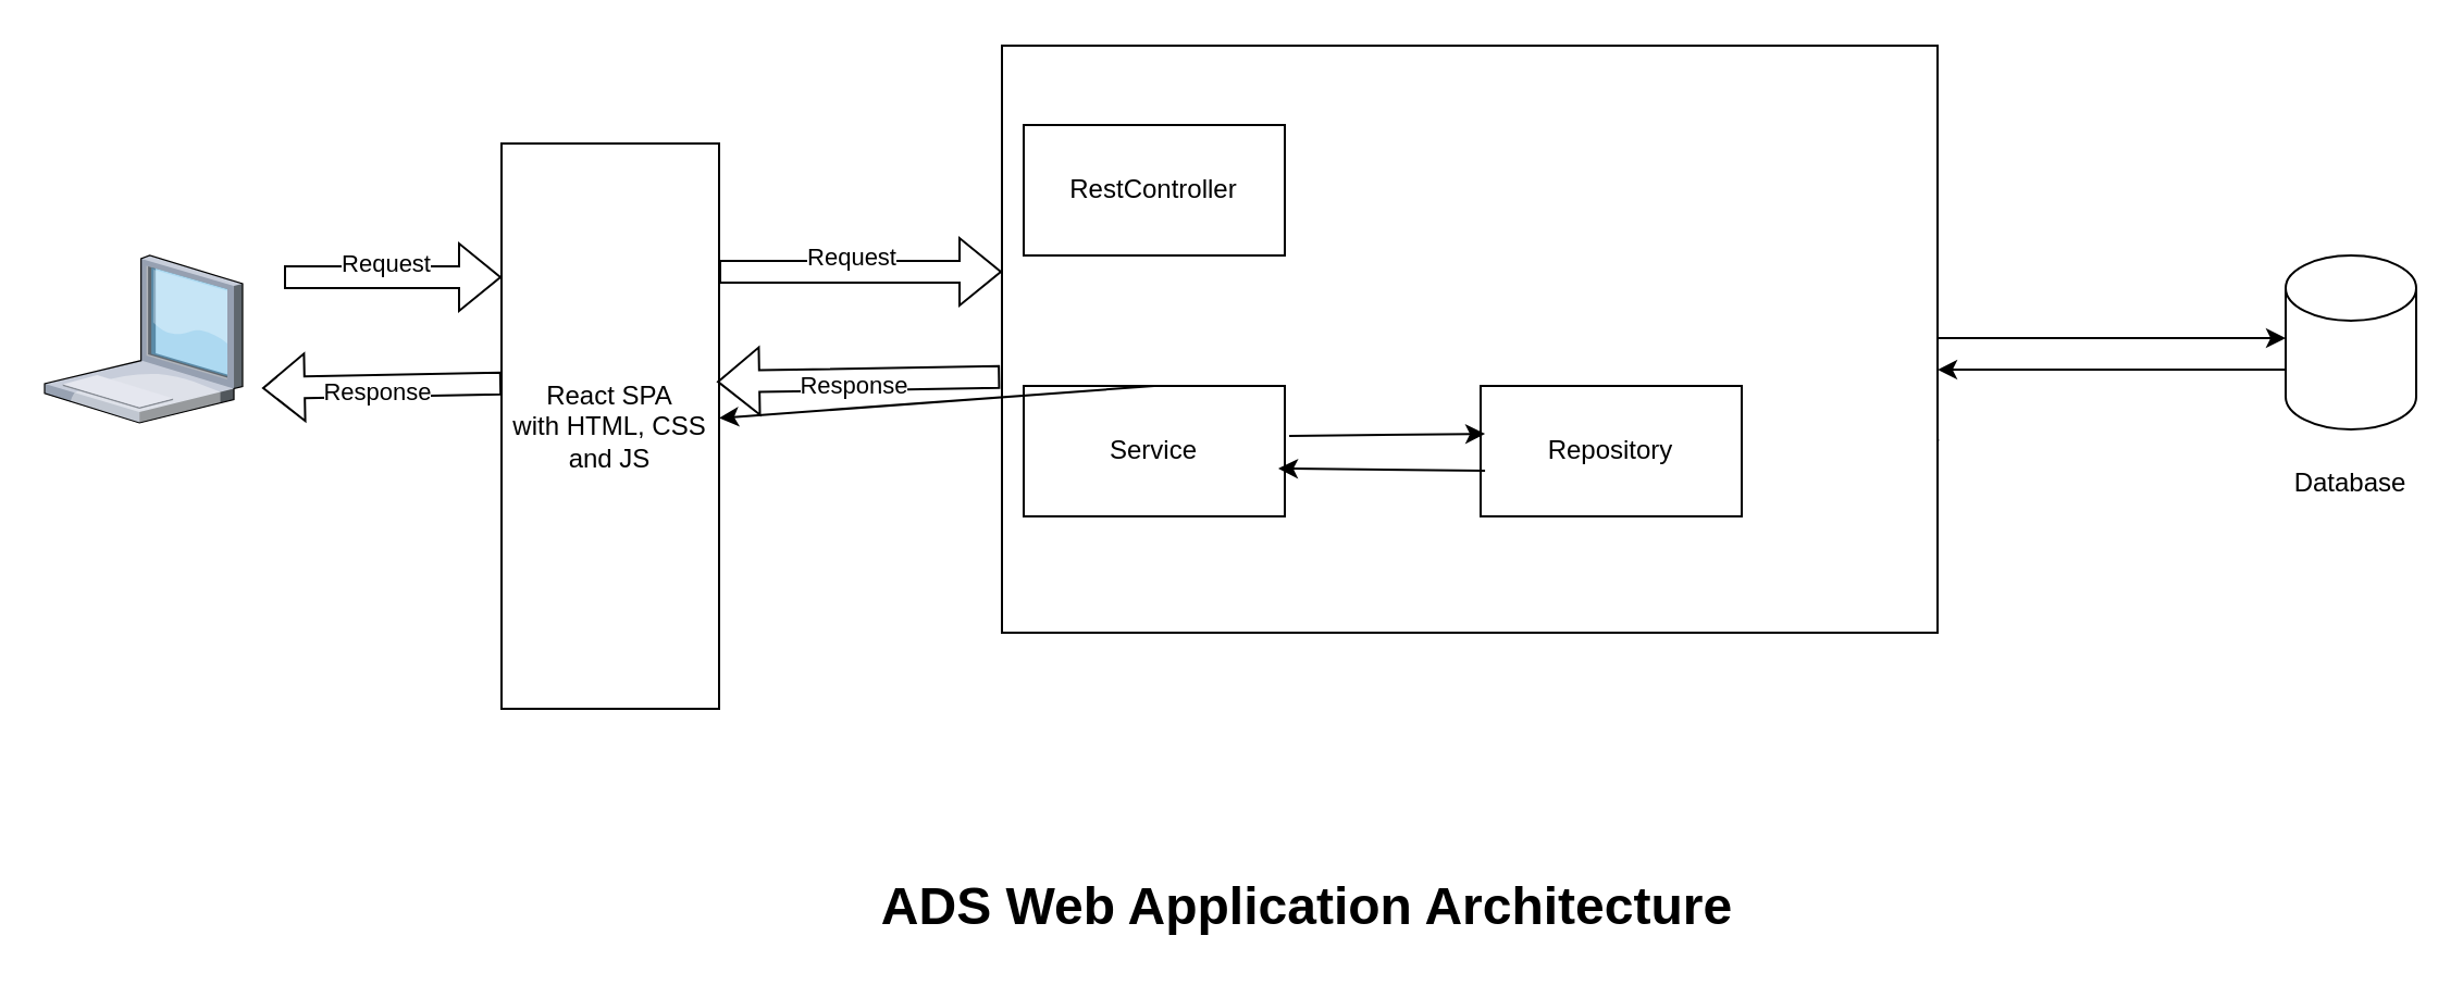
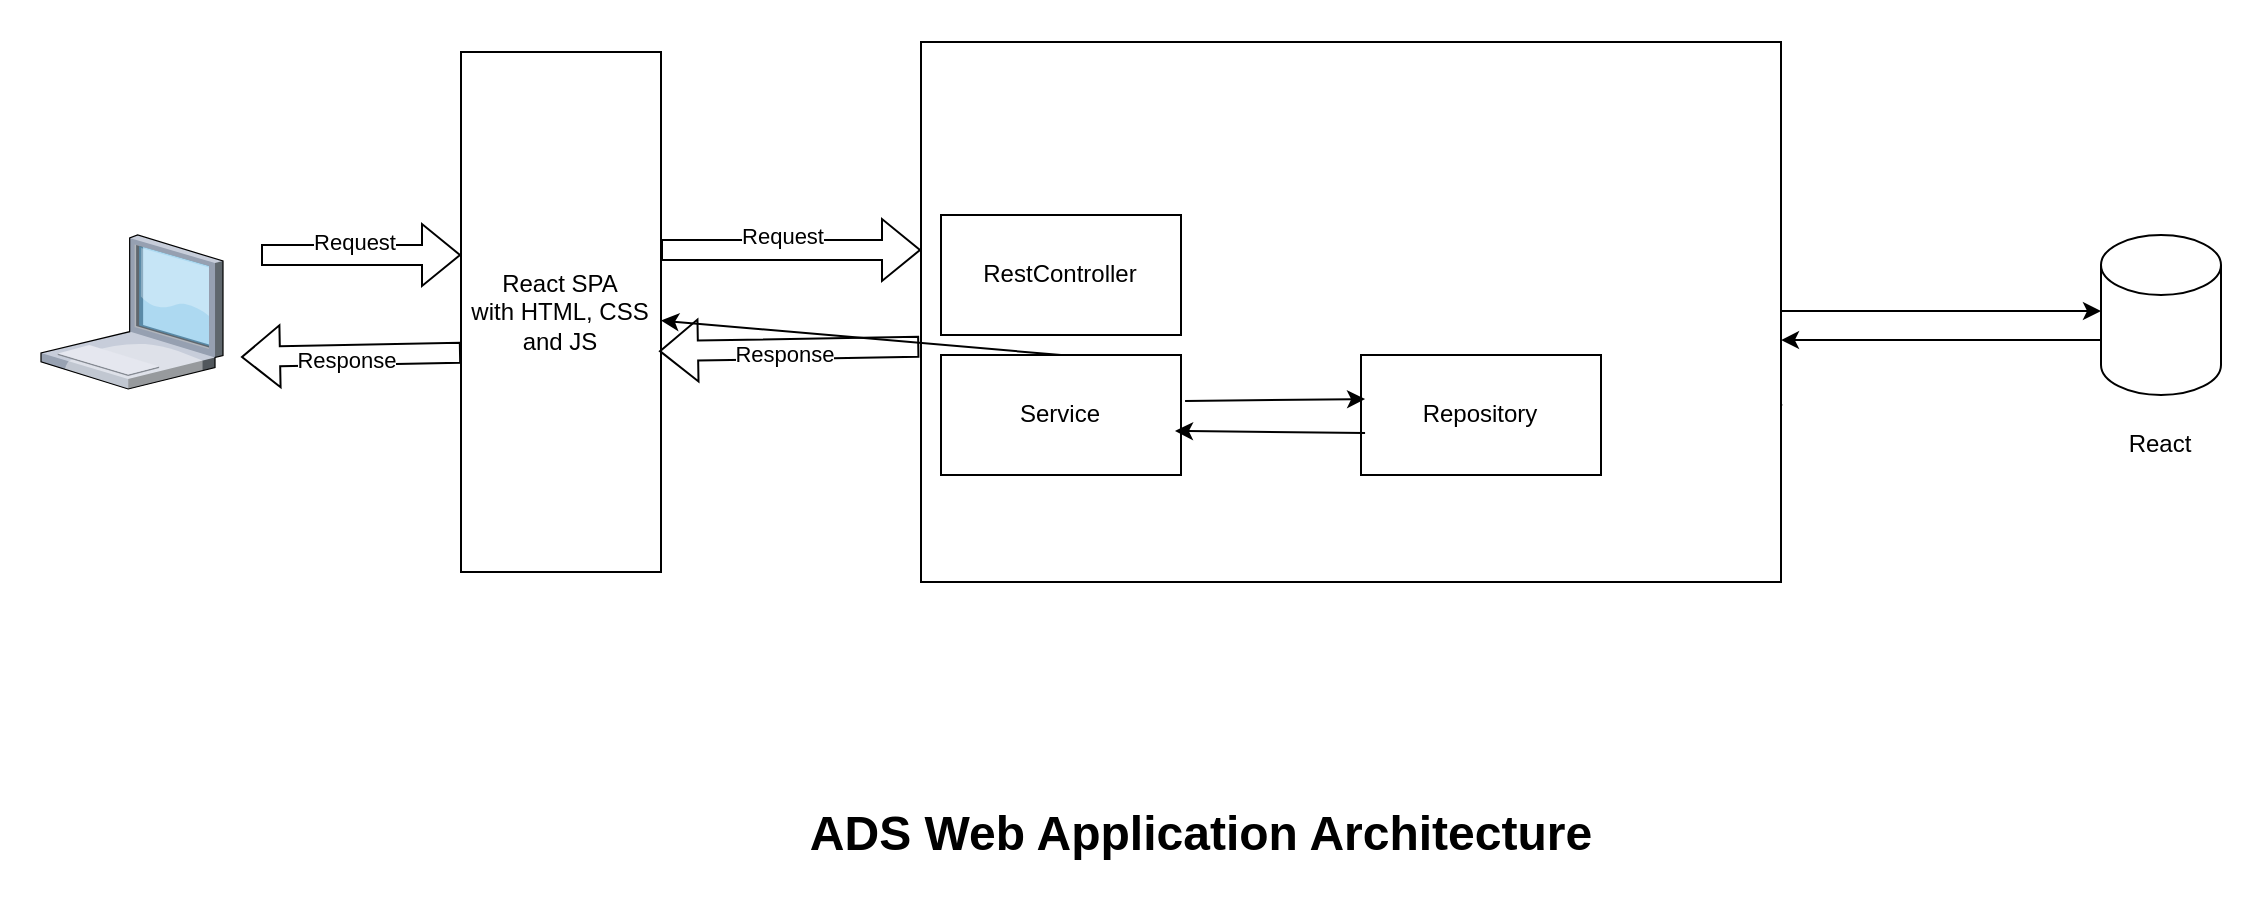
- <mxCell id="25" value="RestController" style="rounded=0;whiteSpace=wrap;html=1;" vertex="1" parent="23"><mxGeometry x="10" y="36.5" width="120" height="60" as="geometry" /></mxCell>
+ <mxCell id="25" value="RestController" style="rounded=0;whiteSpace=wrap;html=1;" vertex="1" parent="23"><mxGeometry x="10" y="86.5" width="120" height="60" as="geometry" /></mxCell>
- <mxCell id="3" value="React SPA&lt;div&gt;with HTML, CSS and JS&lt;/div&gt;" style="rounded=0;whiteSpace=wrap;html=1;" vertex="1" parent="2"><mxGeometry x="210" y="45" width="100" height="260" as="geometry" /></mxCell>
+ <mxCell id="3" value="React SPA&lt;div&gt;with HTML, CSS and JS&lt;/div&gt;" style="rounded=0;whiteSpace=wrap;html=1;" vertex="1" parent="2"><mxGeometry x="210" y="5" width="100" height="260" as="geometry" /></mxCell>
- <mxCell id="7" value="Database" style="text;html=1;align=center;verticalAlign=middle;whiteSpace=wrap;rounded=0;" vertex="1" parent="5"><mxGeometry y="90" width="60" height="30" as="geometry" /></mxCell>
+ <mxCell id="7" value="React" style="text;html=1;align=center;verticalAlign=middle;whiteSpace=wrap;rounded=0;" vertex="1" parent="5"><mxGeometry y="90" width="60" height="30" as="geometry" /></mxCell>
